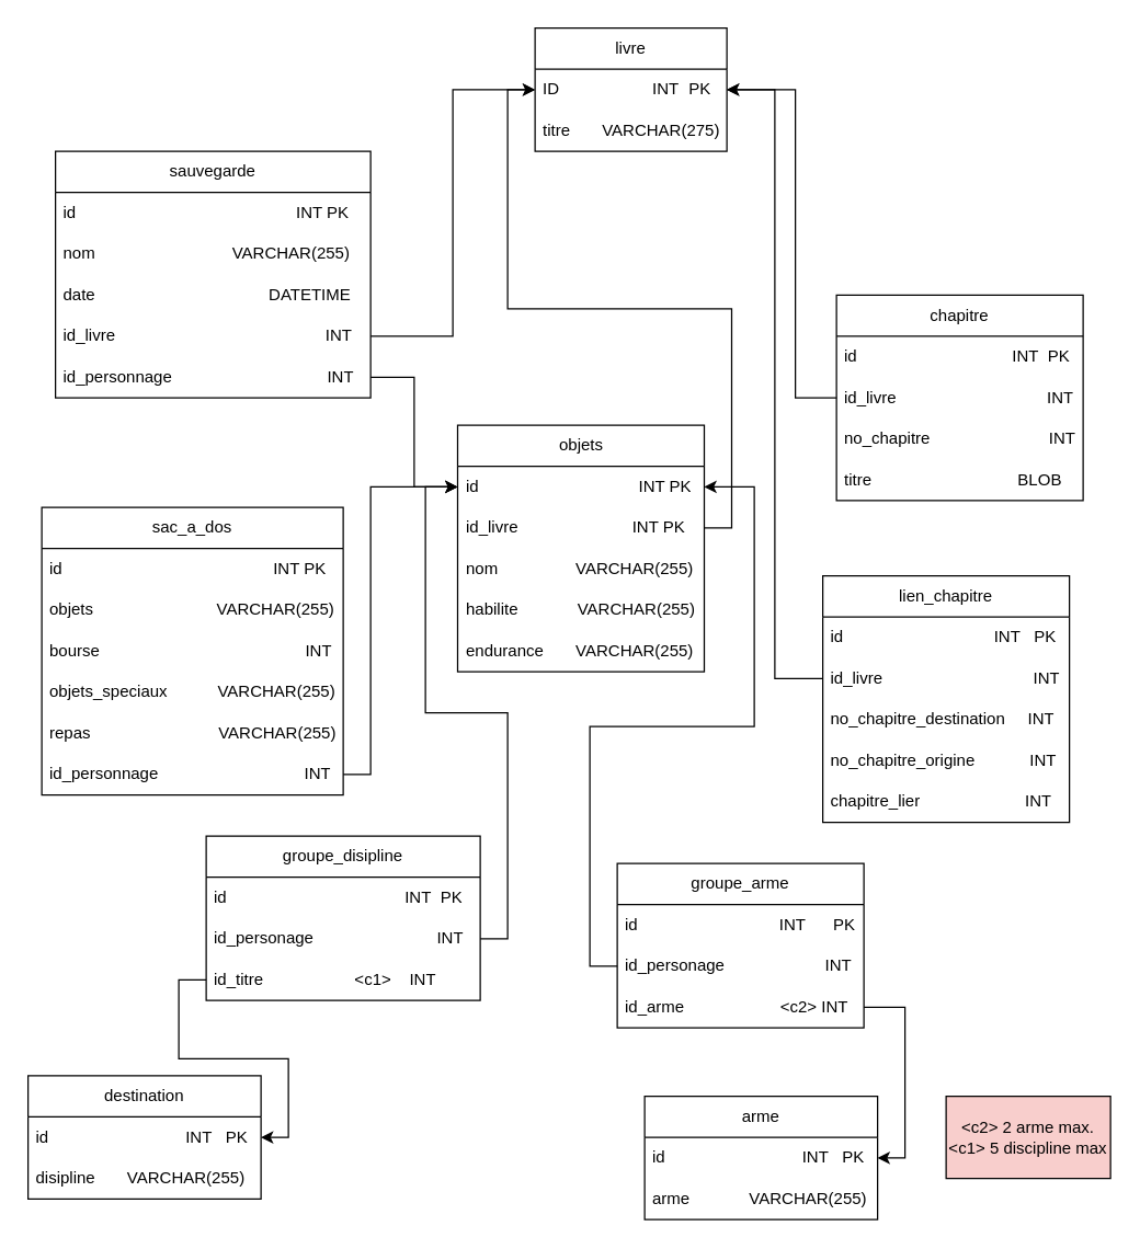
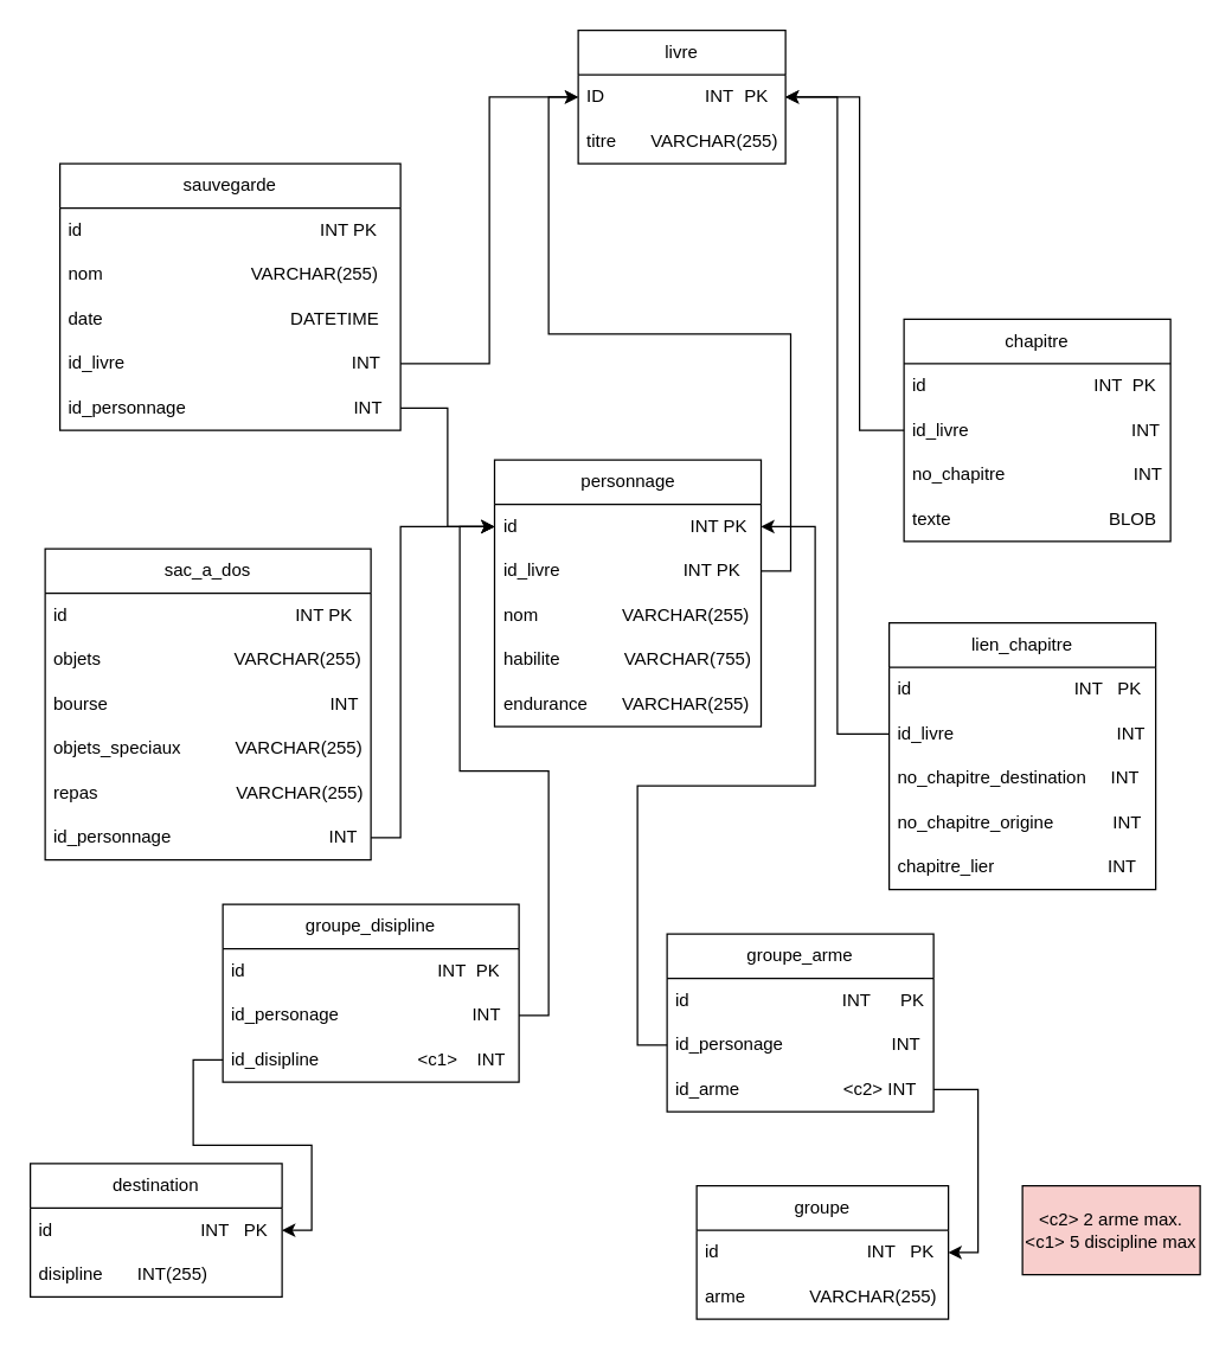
- <mxCell id="4" value="titre&amp;nbsp; &amp;nbsp; &amp;nbsp; &amp;nbsp;VARCHAR(275)" style="text;strokeColor=none;fillColor=none;align=left;verticalAlign=middle;spacingLeft=4;spacingRight=4;overflow=hidden;points=[[0,0.5],[1,0.5]];portConstraint=eastwest;rotatable=0;whiteSpace=wrap;html=1;" vertex="1" parent="2"><mxGeometry y="60" width="140" height="30" as="geometry" /></mxCell>
+ <mxCell id="4" value="titre&amp;nbsp; &amp;nbsp; &amp;nbsp; &amp;nbsp;VARCHAR(255)" style="text;strokeColor=none;fillColor=none;align=left;verticalAlign=middle;spacingLeft=4;spacingRight=4;overflow=hidden;points=[[0,0.5],[1,0.5]];portConstraint=eastwest;rotatable=0;whiteSpace=wrap;html=1;" vertex="1" parent="2"><mxGeometry y="60" width="140" height="30" as="geometry" /></mxCell>
- <mxCell id="17" value="objets" style="swimlane;fontStyle=0;childLayout=stackLayout;horizontal=1;startSize=30;horizontalStack=0;resizeParent=1;resizeParentMax=0;resizeLast=0;collapsible=1;marginBottom=0;whiteSpace=wrap;html=1;" vertex="1" parent="1"><mxGeometry x="333.5" y="310" width="180" height="180" as="geometry" /></mxCell>
+ <mxCell id="17" value="personnage" style="swimlane;fontStyle=0;childLayout=stackLayout;horizontal=1;startSize=30;horizontalStack=0;resizeParent=1;resizeParentMax=0;resizeLast=0;collapsible=1;marginBottom=0;whiteSpace=wrap;html=1;" vertex="1" parent="1"><mxGeometry x="333.5" y="310" width="180" height="180" as="geometry" /></mxCell>
- <mxCell id="16" value="titre&amp;nbsp; &amp;nbsp; &amp;nbsp; &amp;nbsp; &amp;nbsp; &amp;nbsp; &amp;nbsp; &amp;nbsp; &amp;nbsp; &amp;nbsp; &amp;nbsp; &amp;nbsp; &amp;nbsp; &amp;nbsp; &amp;nbsp; &amp;nbsp; BLOB" style="text;strokeColor=none;fillColor=none;align=left;verticalAlign=middle;spacingLeft=4;spacingRight=4;overflow=hidden;points=[[0,0.5],[1,0.5]];portConstraint=eastwest;rotatable=0;whiteSpace=wrap;html=1;" vertex="1" parent="12"><mxGeometry y="120" width="180" height="30" as="geometry" /></mxCell>
+ <mxCell id="16" value="texte&amp;nbsp; &amp;nbsp; &amp;nbsp; &amp;nbsp; &amp;nbsp; &amp;nbsp; &amp;nbsp; &amp;nbsp; &amp;nbsp; &amp;nbsp; &amp;nbsp; &amp;nbsp; &amp;nbsp; &amp;nbsp; &amp;nbsp; &amp;nbsp; BLOB" style="text;strokeColor=none;fillColor=none;align=left;verticalAlign=middle;spacingLeft=4;spacingRight=4;overflow=hidden;points=[[0,0.5],[1,0.5]];portConstraint=eastwest;rotatable=0;whiteSpace=wrap;html=1;" vertex="1" parent="12"><mxGeometry y="120" width="180" height="30" as="geometry" /></mxCell>
- <mxCell id="21" value="habilite&amp;nbsp; &amp;nbsp; &amp;nbsp; &amp;nbsp; &amp;nbsp; &amp;nbsp; &amp;nbsp;VARCHAR(255)" style="text;strokeColor=none;fillColor=none;align=left;verticalAlign=middle;spacingLeft=4;spacingRight=4;overflow=hidden;points=[[0,0.5],[1,0.5]];portConstraint=eastwest;rotatable=0;whiteSpace=wrap;html=1;" vertex="1" parent="17"><mxGeometry y="120" width="180" height="30" as="geometry" /></mxCell>
+ <mxCell id="21" value="habilite&amp;nbsp; &amp;nbsp; &amp;nbsp; &amp;nbsp; &amp;nbsp; &amp;nbsp; &amp;nbsp;VARCHAR(755)" style="text;strokeColor=none;fillColor=none;align=left;verticalAlign=middle;spacingLeft=4;spacingRight=4;overflow=hidden;points=[[0,0.5],[1,0.5]];portConstraint=eastwest;rotatable=0;whiteSpace=wrap;html=1;" vertex="1" parent="17"><mxGeometry y="120" width="180" height="30" as="geometry" /></mxCell>
- <mxCell id="45" value="id_titre&amp;nbsp; &amp;nbsp; &amp;nbsp; &amp;nbsp; &amp;nbsp; &amp;nbsp; &amp;nbsp; &amp;nbsp; &amp;nbsp; &amp;nbsp; &amp;lt;c1&amp;gt;&amp;nbsp; &amp;nbsp; INT" style="text;strokeColor=none;fillColor=none;align=left;verticalAlign=middle;spacingLeft=4;spacingRight=4;overflow=hidden;points=[[0,0.5],[1,0.5]];portConstraint=eastwest;rotatable=0;whiteSpace=wrap;html=1;" vertex="1" parent="42"><mxGeometry y="90" width="200" height="30" as="geometry" /></mxCell>
+ <mxCell id="45" value="id_disipline&amp;nbsp; &amp;nbsp; &amp;nbsp; &amp;nbsp; &amp;nbsp; &amp;nbsp; &amp;nbsp; &amp;nbsp; &amp;nbsp; &amp;nbsp; &amp;lt;c1&amp;gt;&amp;nbsp; &amp;nbsp; INT" style="text;strokeColor=none;fillColor=none;align=left;verticalAlign=middle;spacingLeft=4;spacingRight=4;overflow=hidden;points=[[0,0.5],[1,0.5]];portConstraint=eastwest;rotatable=0;whiteSpace=wrap;html=1;" vertex="1" parent="42"><mxGeometry y="90" width="200" height="30" as="geometry" /></mxCell>
- <mxCell id="29" value="arme" style="swimlane;fontStyle=0;childLayout=stackLayout;horizontal=1;startSize=30;horizontalStack=0;resizeParent=1;resizeParentMax=0;resizeLast=0;collapsible=1;marginBottom=0;whiteSpace=wrap;html=1;" vertex="1" parent="1"><mxGeometry x="470" y="800" width="170" height="90" as="geometry" /></mxCell>
+ <mxCell id="29" value="groupe" style="swimlane;fontStyle=0;childLayout=stackLayout;horizontal=1;startSize=30;horizontalStack=0;resizeParent=1;resizeParentMax=0;resizeLast=0;collapsible=1;marginBottom=0;whiteSpace=wrap;html=1;" vertex="1" parent="1"><mxGeometry x="470" y="800" width="170" height="90" as="geometry" /></mxCell>
- <mxCell id="41" value="disipline&amp;nbsp; &amp;nbsp; &amp;nbsp; &amp;nbsp;VARCHAR(255)" style="text;strokeColor=none;fillColor=none;align=left;verticalAlign=middle;spacingLeft=4;spacingRight=4;overflow=hidden;points=[[0,0.5],[1,0.5]];portConstraint=eastwest;rotatable=0;whiteSpace=wrap;html=1;" vertex="1" parent="39"><mxGeometry y="60" width="170" height="30" as="geometry" /></mxCell>
+ <mxCell id="41" value="disipline&amp;nbsp; &amp;nbsp; &amp;nbsp; &amp;nbsp;INT(255)" style="text;strokeColor=none;fillColor=none;align=left;verticalAlign=middle;spacingLeft=4;spacingRight=4;overflow=hidden;points=[[0,0.5],[1,0.5]];portConstraint=eastwest;rotatable=0;whiteSpace=wrap;html=1;" vertex="1" parent="39"><mxGeometry y="60" width="170" height="30" as="geometry" /></mxCell>
